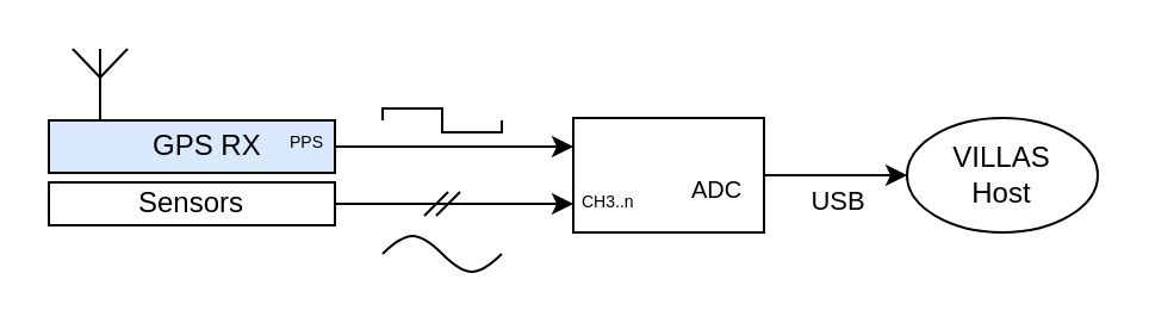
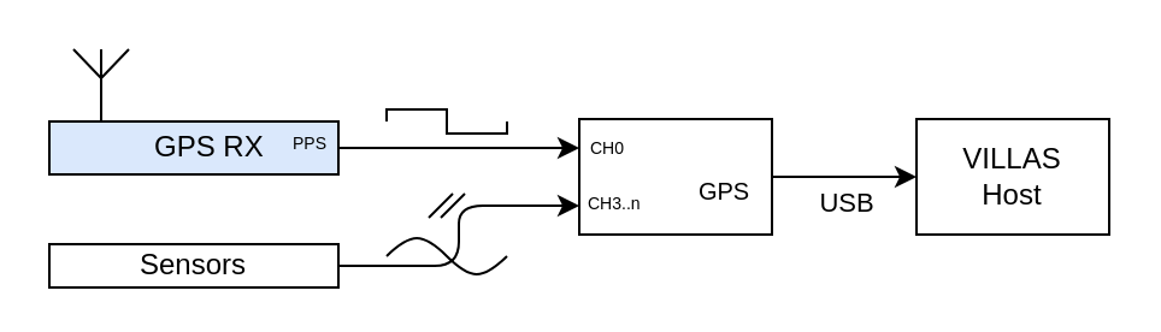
+ <mxCell id="14" value="&lt;span style=&quot;font-size: 7px&quot;&gt;CH0&lt;/span&gt;" style="text;html=1;align=left;verticalAlign=middle;resizable=0;points=[];autosize=1;strokeColor=none;fillColor=none;fontSize=10;" vertex="1" parent="1"><mxGeometry x="243" y="50" width="30" height="20" as="geometry" /></mxCell>
- <mxCell id="7" value="VILLAS&lt;br&gt;Host" style="ellipse;whiteSpace=wrap;html=1;" vertex="1" parent="1"><mxGeometry x="380" y="49" width="80" height="48" as="geometry" /></mxCell>
+ <mxCell id="7" value="VILLAS&lt;br&gt;Host" style="rounded=0;whiteSpace=wrap;html=1;" vertex="1" parent="1"><mxGeometry x="380" y="49" width="80" height="48" as="geometry" /></mxCell>
- <mxCell id="12" value="ADC" style="text;html=1;align=center;verticalAlign=middle;resizable=0;points=[];autosize=1;strokeColor=none;fillColor=none;fontSize=10;" vertex="1" parent="1"><mxGeometry x="280" y="69" width="40" height="20" as="geometry" /></mxCell>
+ <mxCell id="12" value="GPS" style="text;html=1;align=center;verticalAlign=middle;resizable=0;points=[];autosize=1;strokeColor=none;fillColor=none;fontSize=10;" vertex="1" parent="1"><mxGeometry x="280" y="69" width="40" height="20" as="geometry" /></mxCell>
- <mxCell id="11" value="Sensors" style="rounded=0;whiteSpace=wrap;html=1;" vertex="1" parent="1"><mxGeometry x="20" y="76" width="120" height="18" as="geometry" /></mxCell>
+ <mxCell id="11" value="Sensors" style="rounded=0;whiteSpace=wrap;html=1;" vertex="1" parent="1"><mxGeometry x="20" y="101" width="120" height="18" as="geometry" /></mxCell>
